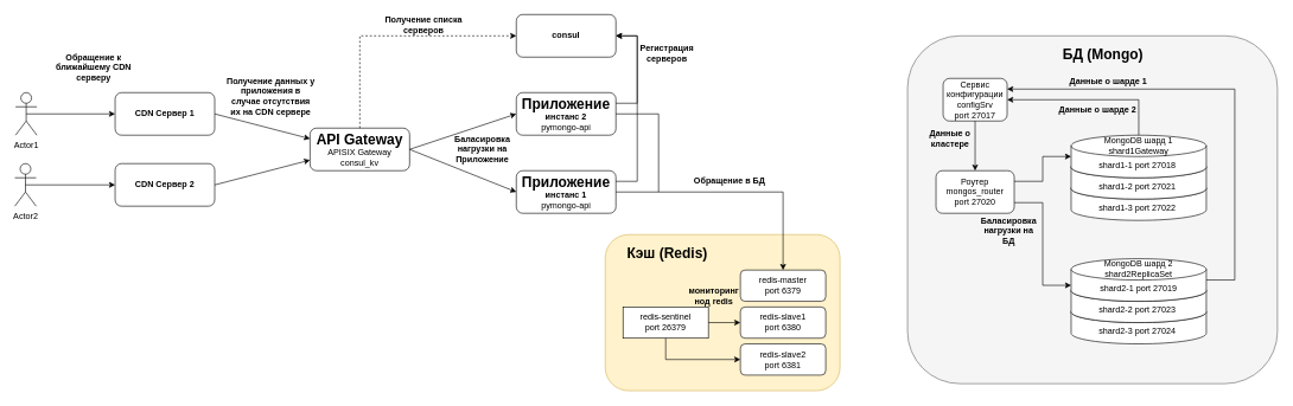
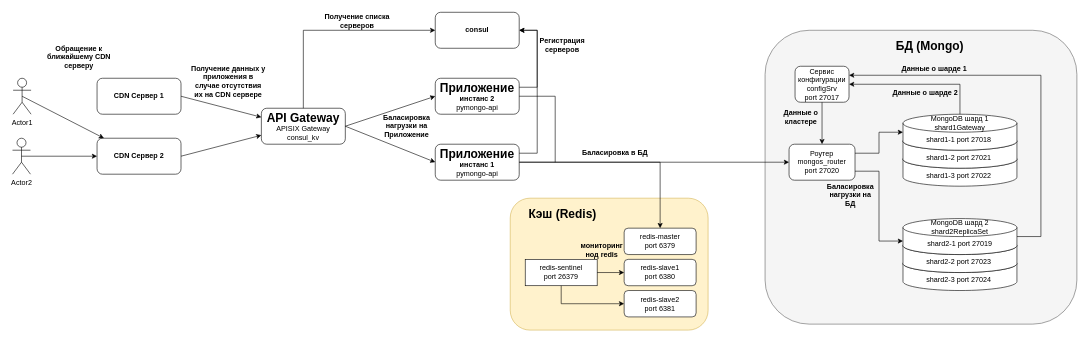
- <mxCell id="44" value="" style="endArrow=classic;html=1;rounded=0;exitX=0.5;exitY=0;exitDx=0;exitDy=0;entryX=0;entryY=0.5;entryDx=0;entryDy=0;dashed=1;" parent="1" source="36" target="39" edge="1"><mxGeometry width="50" height="50" relative="1" as="geometry"><mxPoint x="585" y="220" as="sourcePoint" /><mxPoint x="615" y="110" as="targetPoint" /><Array as="points"><mxPoint x="505" y="50" /></Array></mxGeometry></mxCell>
+ <mxCell id="44" value="" style="endArrow=classic;html=1;rounded=0;exitX=0.5;exitY=0;exitDx=0;exitDy=0;entryX=0;entryY=0.5;entryDx=0;entryDy=0;" parent="1" source="36" target="39" edge="1"><mxGeometry width="50" height="50" relative="1" as="geometry"><mxPoint x="585" y="220" as="sourcePoint" /><mxPoint x="615" y="110" as="targetPoint" /><Array as="points"><mxPoint x="505" y="50" /></Array></mxGeometry></mxCell>
- <mxCell id="51" value="" style="endArrow=classic;html=1;rounded=0;entryX=0;entryY=0.5;entryDx=0;entryDy=0;exitX=0.5;exitY=0.5;exitDx=0;exitDy=0;exitPerimeter=0;" edge="1" parent="1" source="50" target="48"><mxGeometry width="50" height="50" relative="1" as="geometry"><mxPoint x="61" y="190" as="sourcePoint" /><mxPoint x="491" y="250" as="targetPoint" /></mxGeometry></mxCell>
+ <mxCell id="51" value="" style="endArrow=classic;html=1;rounded=0;exitX=0.5;exitY=0.5;exitDx=0;exitDy=0;exitPerimeter=0;" edge="1" parent="1" source="50" target="49"><mxGeometry width="50" height="50" relative="1" as="geometry"><mxPoint x="61" y="190" as="sourcePoint" /><mxPoint x="491" y="250" as="targetPoint" /></mxGeometry></mxCell>
- <mxCell id="27" value="Обращение в БД" style="text;html=1;align=center;verticalAlign=middle;whiteSpace=wrap;rounded=0;fontStyle=1" parent="1" vertex="1"><mxGeometry x="955" y="240" width="140" height="30" as="geometry" /></mxCell>
+ <mxCell id="27" value="Баласировка в БД" style="text;html=1;align=center;verticalAlign=middle;whiteSpace=wrap;rounded=0;fontStyle=1" parent="1" vertex="1"><mxGeometry x="955" y="240" width="140" height="30" as="geometry" /></mxCell>
+ <mxCell id="20" style="edgeStyle=orthogonalEdgeStyle;rounded=0;orthogonalLoop=1;jettySize=auto;html=1;exitX=1;exitY=0.5;exitDx=0;exitDy=0;entryX=0;entryY=0.5;entryDx=0;entryDy=0;" parent="1" source="9" target="10" edge="1"><mxGeometry relative="1" as="geometry"><mxPoint x="1380" y="180" as="sourcePoint" /><mxPoint x="1380" y="250" as="targetPoint" /></mxGeometry></mxCell>
